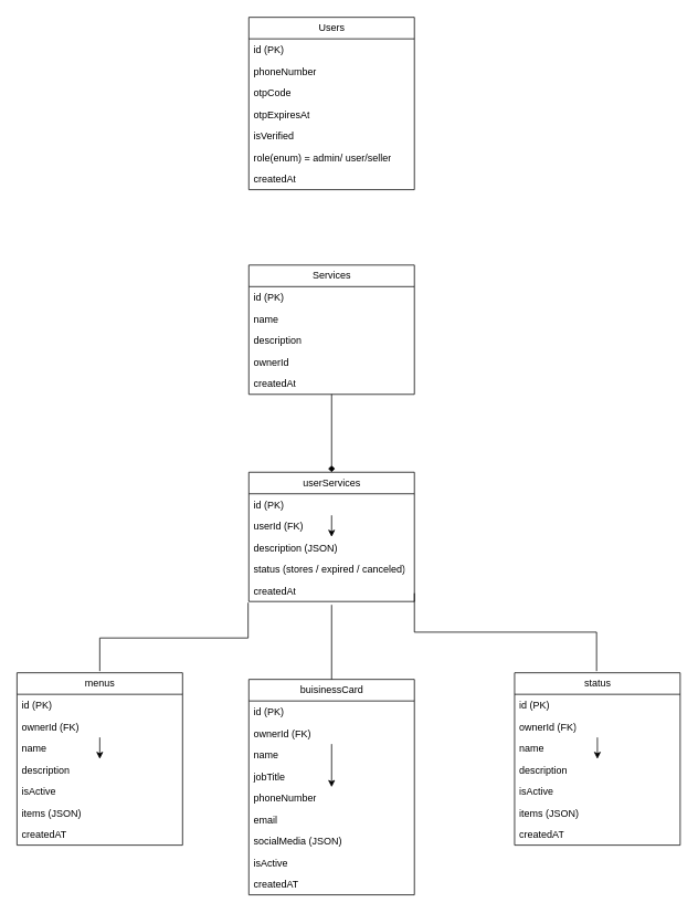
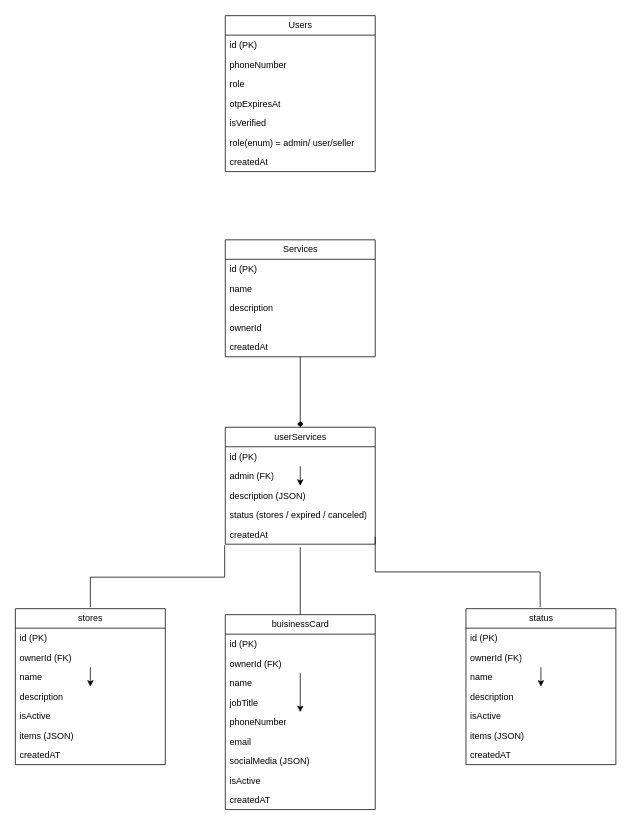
- <mxCell id="5" value="otpCode" style="text;strokeColor=none;fillColor=none;align=left;verticalAlign=top;spacingLeft=4;spacingRight=4;overflow=hidden;rotatable=0;points=[[0,0.5],[1,0.5]];portConstraint=eastwest;whiteSpace=wrap;html=1;" vertex="1" parent="2"><mxGeometry y="78" width="200" height="26" as="geometry" /></mxCell>
+ <mxCell id="5" value="role" style="text;strokeColor=none;fillColor=none;align=left;verticalAlign=top;spacingLeft=4;spacingRight=4;overflow=hidden;rotatable=0;points=[[0,0.5],[1,0.5]];portConstraint=eastwest;whiteSpace=wrap;html=1;" vertex="1" parent="2"><mxGeometry y="78" width="200" height="26" as="geometry" /></mxCell>
- <mxCell id="20" value="userId (FK)" style="text;strokeColor=none;fillColor=none;align=left;verticalAlign=top;spacingLeft=4;spacingRight=4;overflow=hidden;rotatable=0;points=[[0,0.5],[1,0.5]];portConstraint=eastwest;whiteSpace=wrap;html=1;" vertex="1" parent="17"><mxGeometry y="52" width="200" height="26" as="geometry" /></mxCell>
+ <mxCell id="20" value="admin (FK)" style="text;strokeColor=none;fillColor=none;align=left;verticalAlign=top;spacingLeft=4;spacingRight=4;overflow=hidden;rotatable=0;points=[[0,0.5],[1,0.5]];portConstraint=eastwest;whiteSpace=wrap;html=1;" vertex="1" parent="17"><mxGeometry y="52" width="200" height="26" as="geometry" /></mxCell>
- <mxCell id="33" value="menus" style="swimlane;fontStyle=0;childLayout=stackLayout;horizontal=1;startSize=26;fillColor=none;horizontalStack=0;resizeParent=1;resizeParentMax=0;resizeLast=0;collapsible=1;marginBottom=0;html=1;" vertex="1" parent="1"><mxGeometry x="20" y="811" width="200" height="208" as="geometry" /></mxCell>
+ <mxCell id="33" value="stores" style="swimlane;fontStyle=0;childLayout=stackLayout;horizontal=1;startSize=26;fillColor=none;horizontalStack=0;resizeParent=1;resizeParentMax=0;resizeLast=0;collapsible=1;marginBottom=0;html=1;" vertex="1" parent="1"><mxGeometry x="20" y="811" width="200" height="208" as="geometry" /></mxCell>
